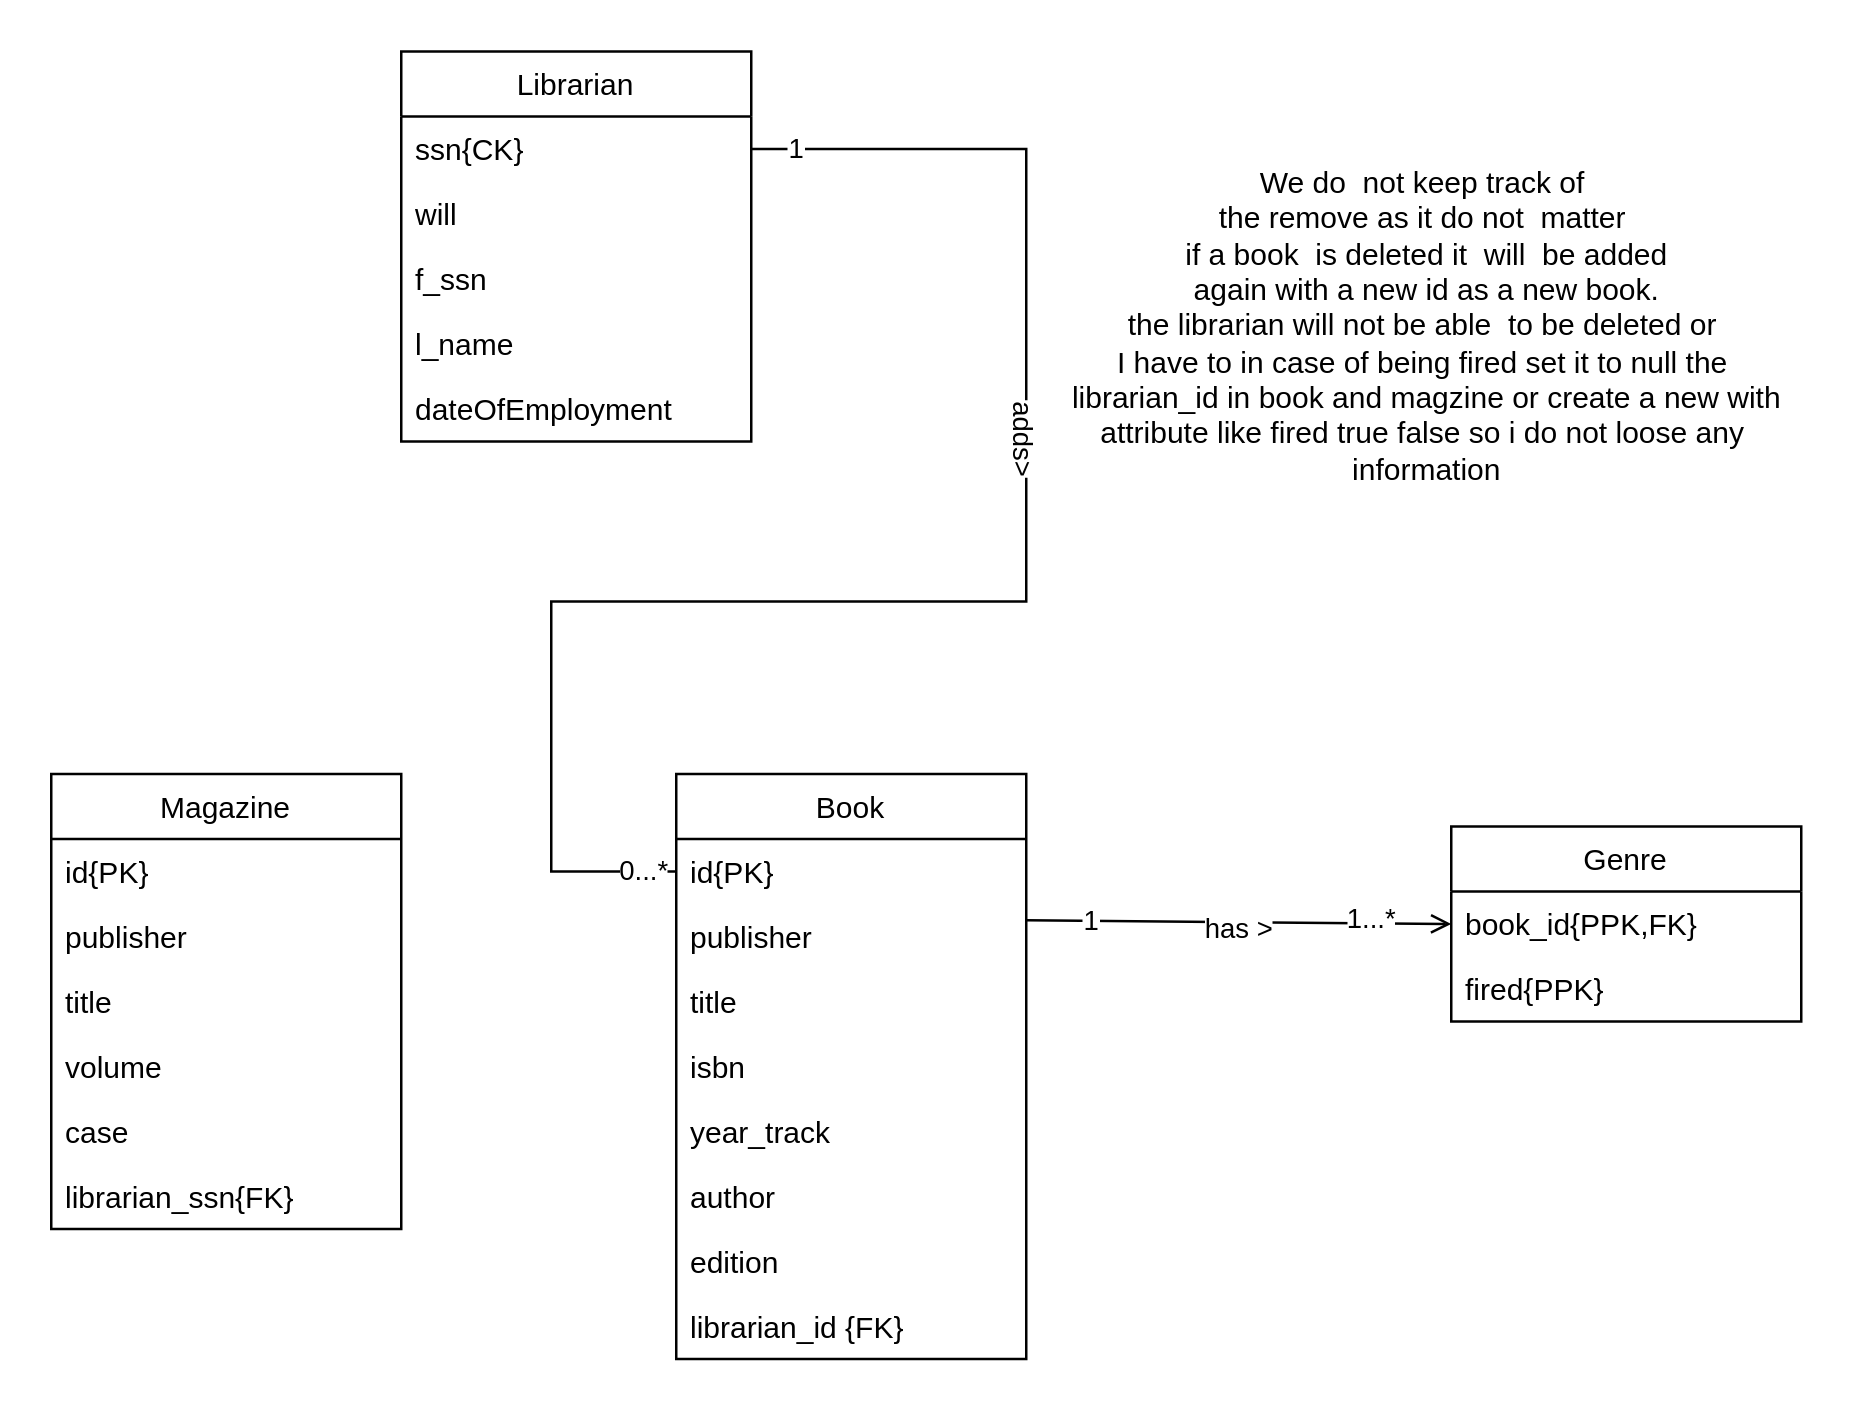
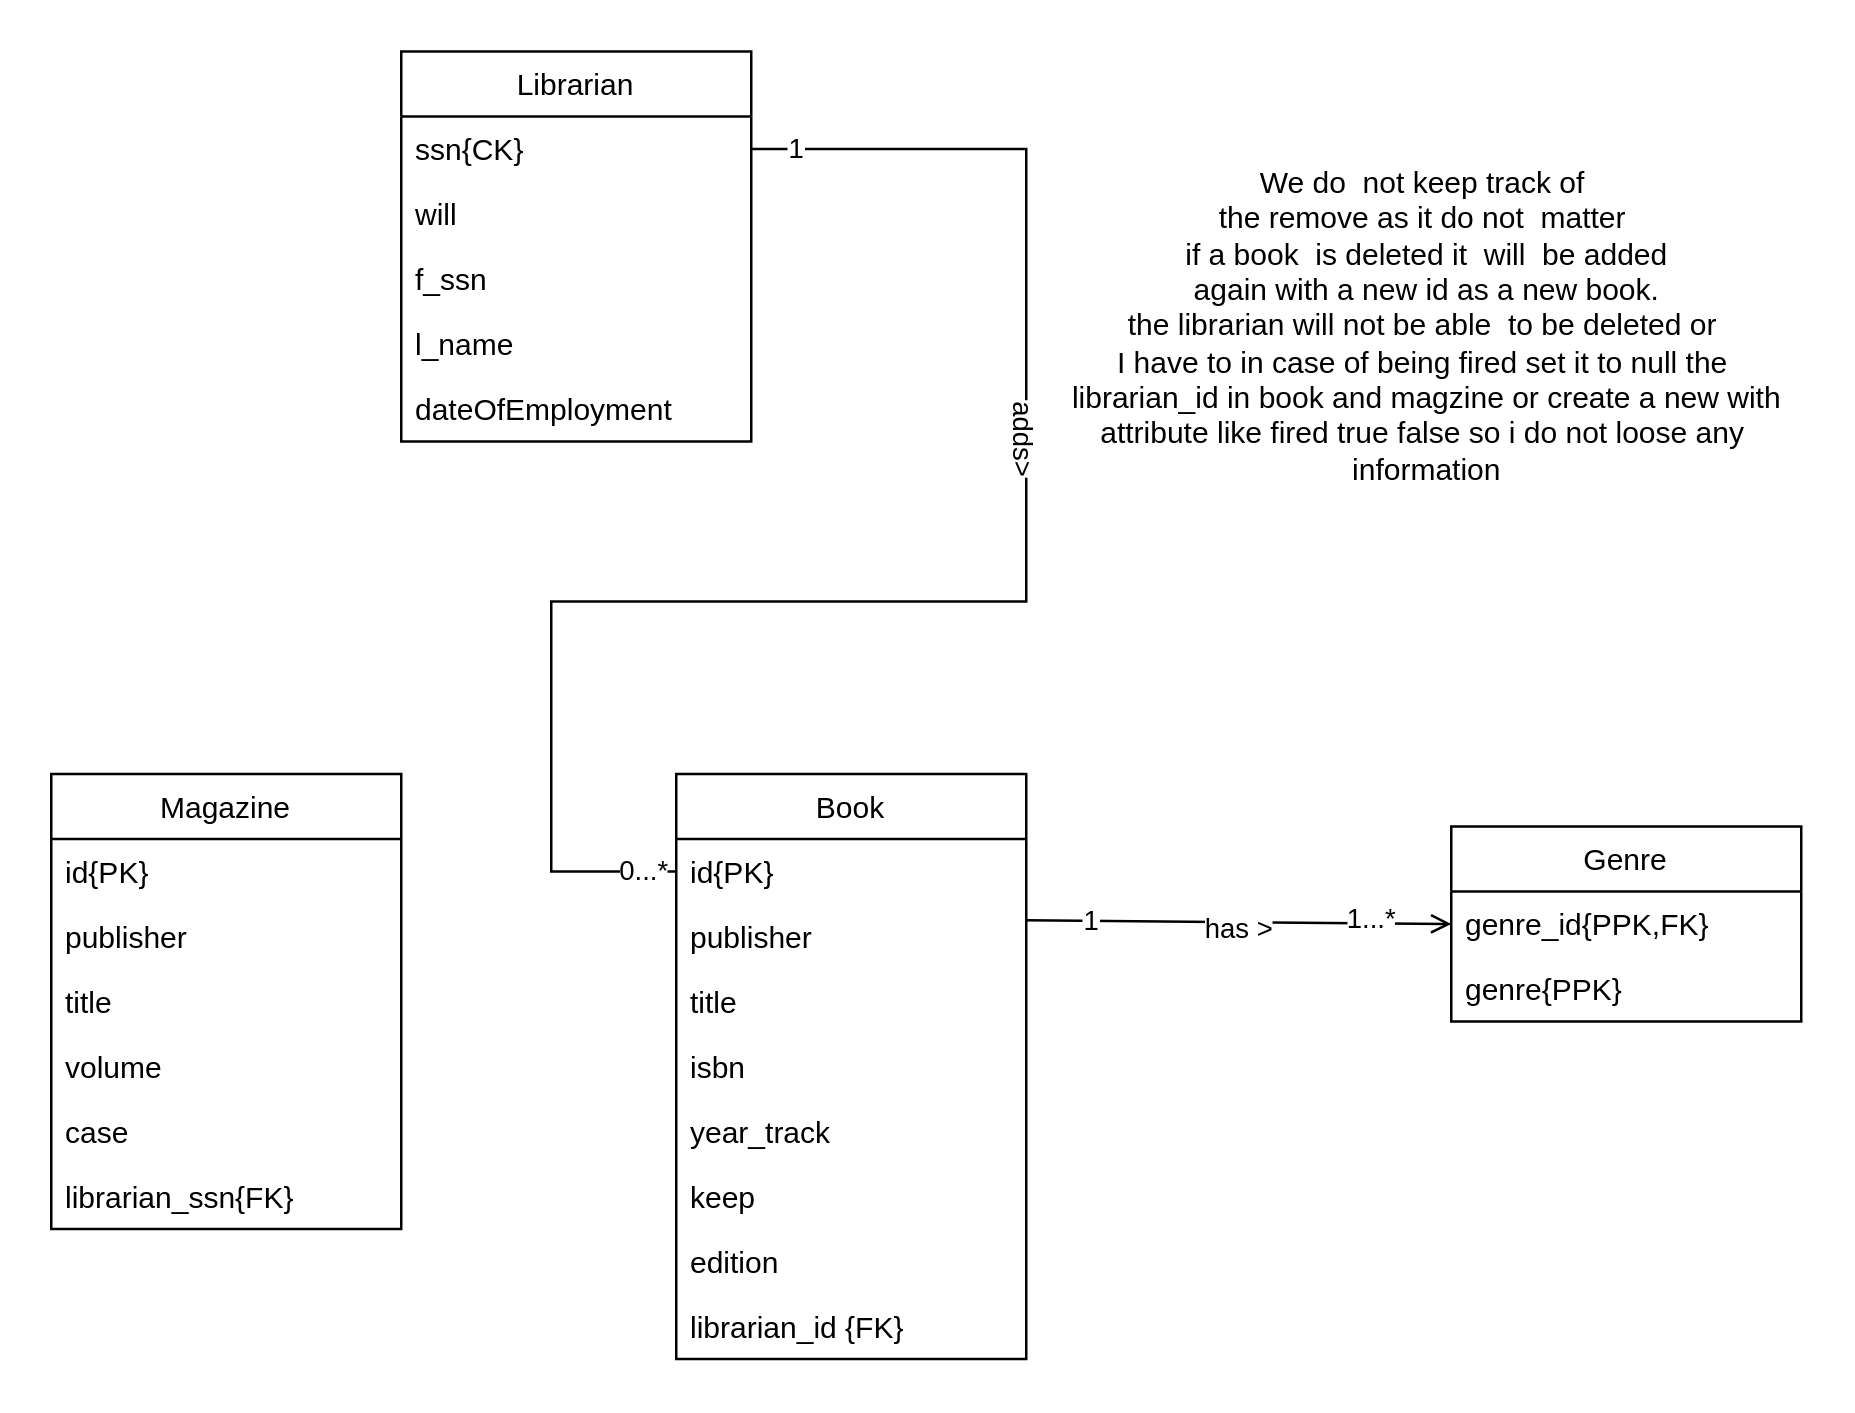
- <mxCell id="25" value="book_id{PPK,FK}" style="text;strokeColor=none;fillColor=none;align=left;verticalAlign=top;spacingLeft=4;spacingRight=4;overflow=hidden;rotatable=0;points=[[0,0.5],[1,0.5]];portConstraint=eastwest;" parent="24" vertex="1"><mxGeometry y="26" width="140" height="26" as="geometry" /></mxCell>
+ <mxCell id="25" value="genre_id{PPK,FK}" style="text;strokeColor=none;fillColor=none;align=left;verticalAlign=top;spacingLeft=4;spacingRight=4;overflow=hidden;rotatable=0;points=[[0,0.5],[1,0.5]];portConstraint=eastwest;" parent="24" vertex="1"><mxGeometry y="26" width="140" height="26" as="geometry" /></mxCell>
- <mxCell id="26" value="fired{PPK}" style="text;strokeColor=none;fillColor=none;align=left;verticalAlign=top;spacingLeft=4;spacingRight=4;overflow=hidden;rotatable=0;points=[[0,0.5],[1,0.5]];portConstraint=eastwest;" parent="24" vertex="1"><mxGeometry y="52" width="140" height="26" as="geometry" /></mxCell>
+ <mxCell id="26" value="genre{PPK}" style="text;strokeColor=none;fillColor=none;align=left;verticalAlign=top;spacingLeft=4;spacingRight=4;overflow=hidden;rotatable=0;points=[[0,0.5],[1,0.5]];portConstraint=eastwest;" parent="24" vertex="1"><mxGeometry y="52" width="140" height="26" as="geometry" /></mxCell>
- <mxCell id="21" value="author" style="text;strokeColor=none;fillColor=none;align=left;verticalAlign=top;spacingLeft=4;spacingRight=4;overflow=hidden;rotatable=0;points=[[0,0.5],[1,0.5]];portConstraint=eastwest;" parent="15" vertex="1"><mxGeometry y="156" width="140" height="26" as="geometry" /></mxCell>
+ <mxCell id="21" value="keep" style="text;strokeColor=none;fillColor=none;align=left;verticalAlign=top;spacingLeft=4;spacingRight=4;overflow=hidden;rotatable=0;points=[[0,0.5],[1,0.5]];portConstraint=eastwest;" parent="15" vertex="1"><mxGeometry y="156" width="140" height="26" as="geometry" /></mxCell>
